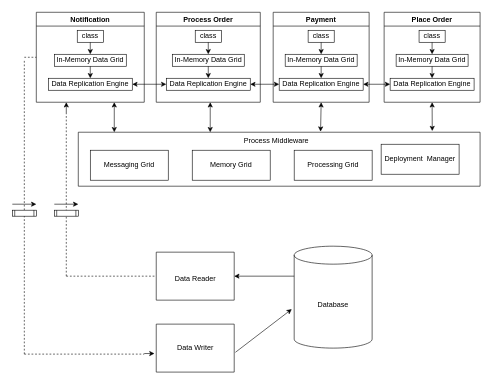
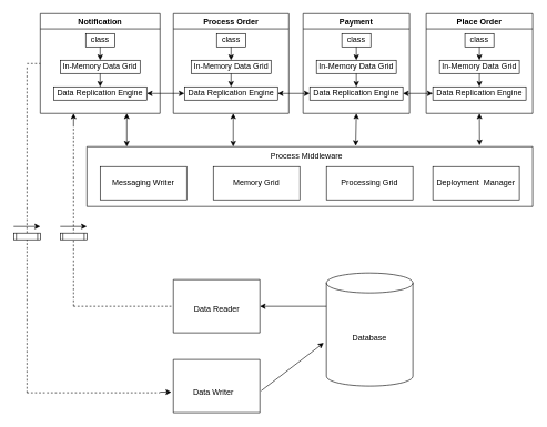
- <mxCell id="4" value="Deployment &amp;nbsp;Manager" style="rounded=0;whiteSpace=wrap;html=1;" vertex="1" parent="2"><mxGeometry x="505" y="20" width="130" height="50" as="geometry" /></mxCell>
+ <mxCell id="4" value="Deployment &amp;nbsp;Manager" style="rounded=0;whiteSpace=wrap;html=1;" vertex="1" parent="2"><mxGeometry x="520" y="30" width="130" height="50" as="geometry" /></mxCell>
- <mxCell id="7" value="Messaging Grid" style="rounded=0;whiteSpace=wrap;html=1;" vertex="1" parent="2"><mxGeometry x="20" y="30" width="130" height="50" as="geometry" /></mxCell>
+ <mxCell id="7" value="Messaging Writer" style="rounded=0;whiteSpace=wrap;html=1;" vertex="1" parent="2"><mxGeometry x="20" y="30" width="130" height="50" as="geometry" /></mxCell>
- <mxCell id="33" value="Data Writer" style="text;html=1;align=center;verticalAlign=middle;resizable=0;points=[];autosize=1;strokeColor=none;fillColor=none;" vertex="1" parent="32"><mxGeometry x="25" y="25" width="80" height="30" as="geometry" /></mxCell>
+ <mxCell id="33" value="Data Writer" style="text;html=1;align=center;verticalAlign=middle;resizable=0;points=[];autosize=1;strokeColor=none;fillColor=none;" vertex="1" parent="32"><mxGeometry x="20" y="35" width="80" height="30" as="geometry" /></mxCell>
